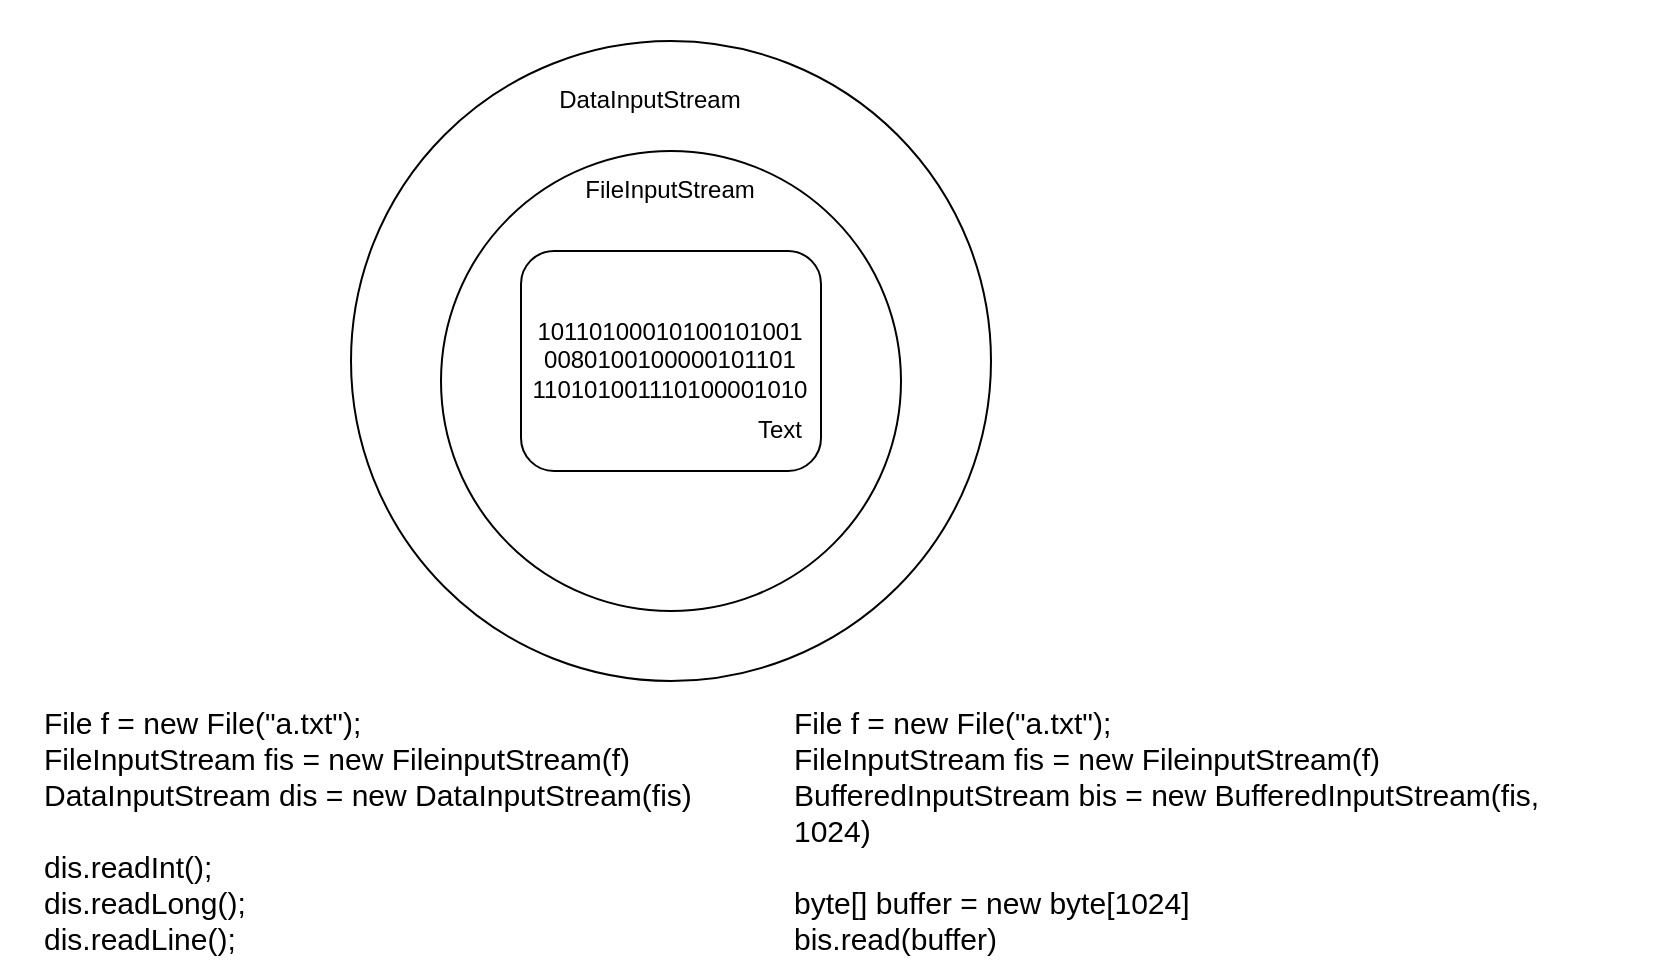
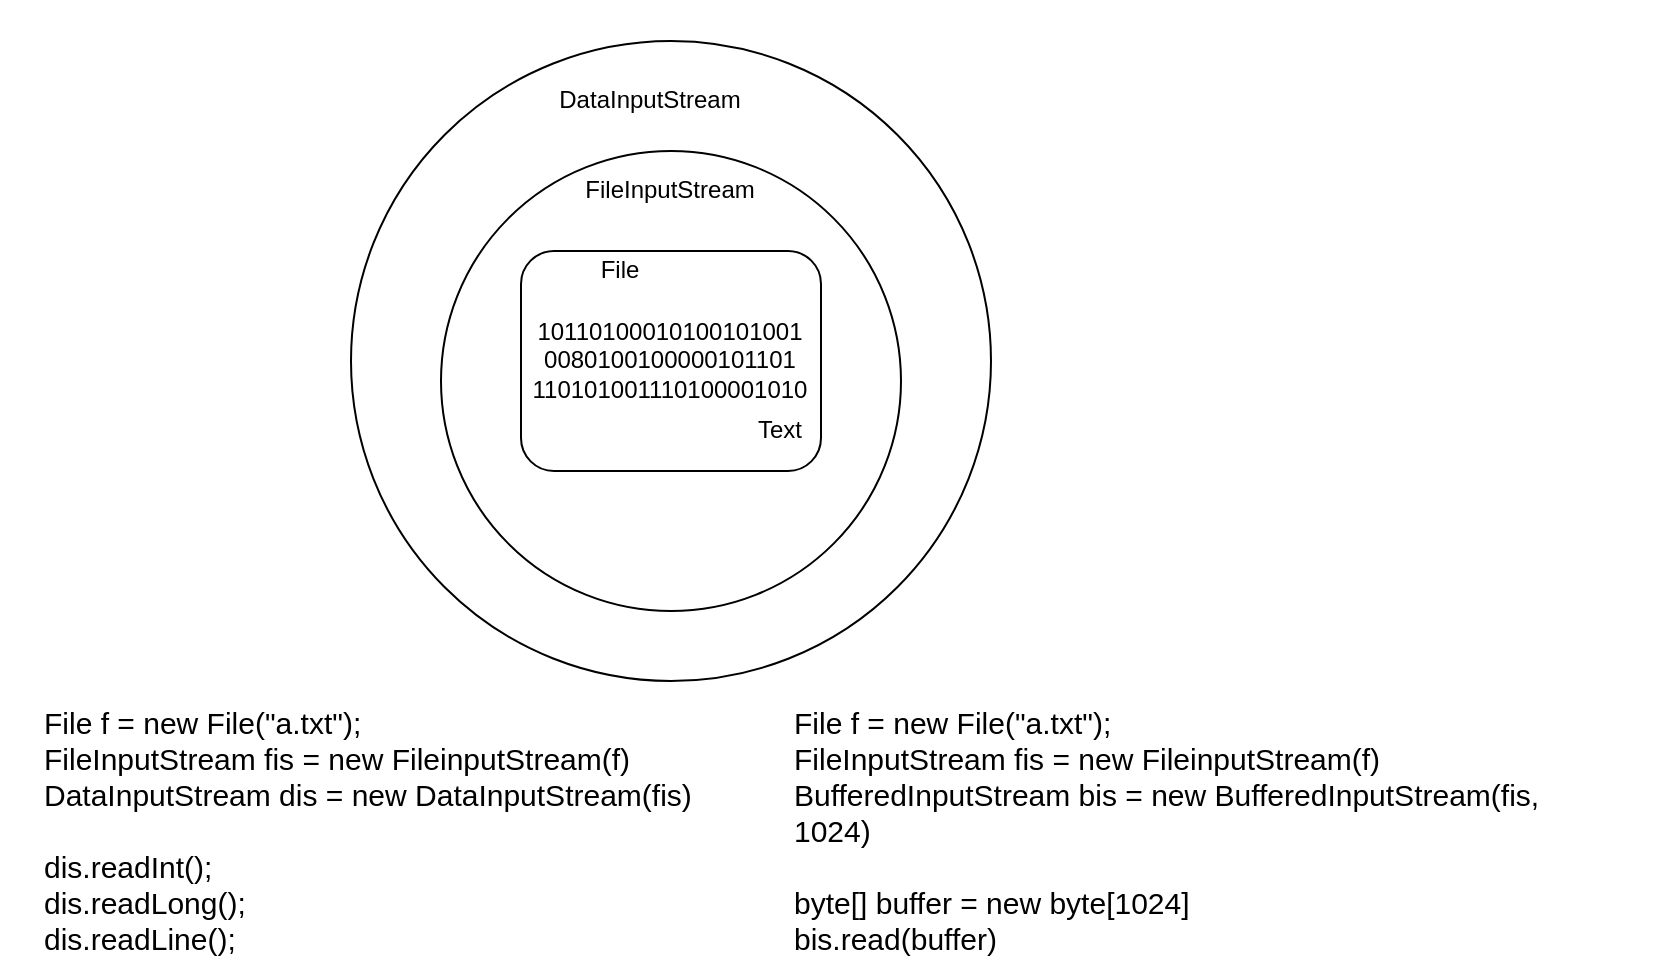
+ <mxCell id="6" value="File" style="text;html=1;strokeColor=none;fillColor=none;align=center;verticalAlign=middle;whiteSpace=wrap;rounded=0;" vertex="1" parent="1"><mxGeometry x="290" y="125" width="40" height="20" as="geometry" /></mxCell>
